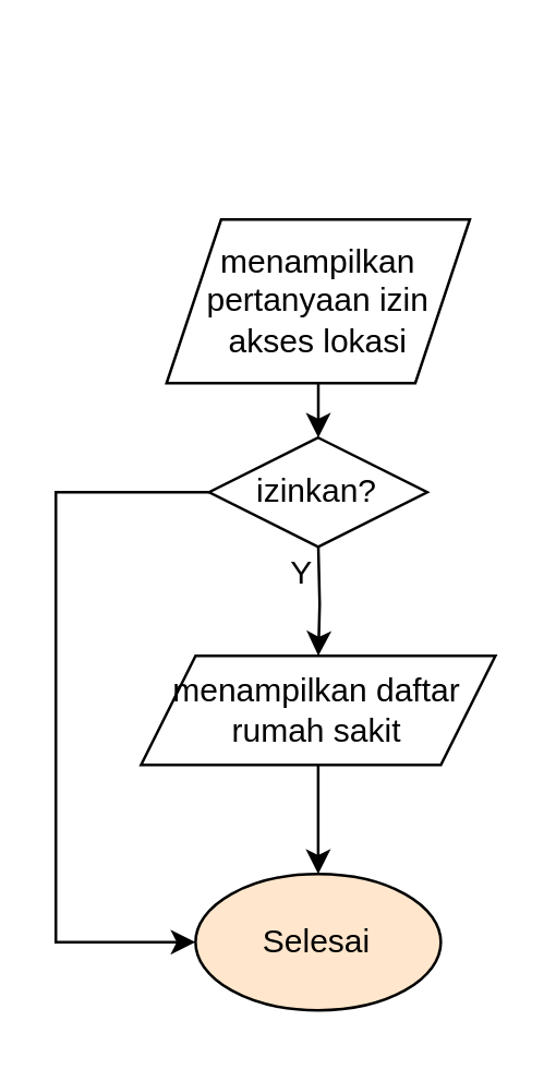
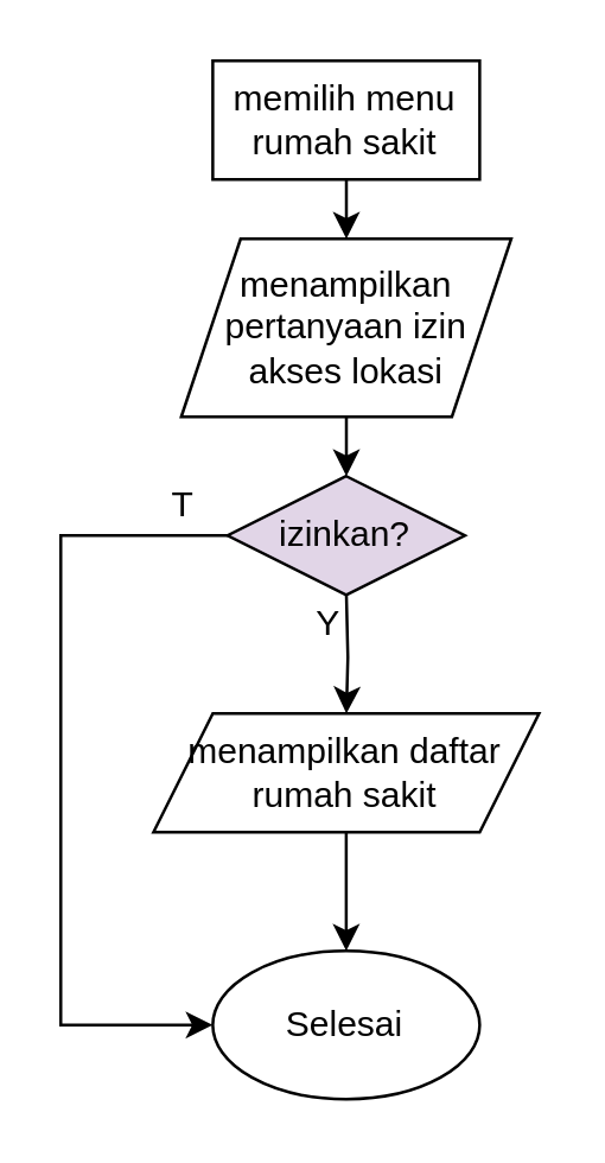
+ <mxCell id="3" value="memilih menu rumah sakit" style="rounded=0;whiteSpace=wrap;html=1;" vertex="1" parent="1"><mxGeometry x="71.25" y="20" width="90" height="40" as="geometry" /></mxCell>
+ <mxCell id="2" value="" style="edgeStyle=orthogonalEdgeStyle;rounded=0;orthogonalLoop=1;jettySize=auto;html=1;" edge="1" parent="1" source="3" target="5"><mxGeometry relative="1" as="geometry" /></mxCell>
+ <mxCell id="13" value="T" style="text;html=1;align=center;verticalAlign=middle;resizable=0;points=[];autosize=1;strokeColor=none;fillColor=none;" vertex="1" parent="1"><mxGeometry x="46.25" y="155" width="30" height="30" as="geometry" /></mxCell>
- <mxCell id="11" value="izinkan?" style="rhombus;whiteSpace=wrap;html=1;" vertex="1" parent="1"><mxGeometry x="76.25" y="160" width="80" height="40" as="geometry" /></mxCell>
+ <mxCell id="11" value="izinkan?" style="rhombus;whiteSpace=wrap;html=1;fillColor=#e1d5e7;" vertex="1" parent="1"><mxGeometry x="76.25" y="160" width="80" height="40" as="geometry" /></mxCell>
- <mxCell id="9" value="Selesai" style="ellipse;whiteSpace=wrap;html=1;fillColor=#ffe6cc;" vertex="1" parent="1"><mxGeometry x="71.25" y="320" width="90" height="50" as="geometry" /></mxCell>
+ <mxCell id="9" value="Selesai" style="ellipse;whiteSpace=wrap;html=1;" vertex="1" parent="1"><mxGeometry x="71.25" y="320" width="90" height="50" as="geometry" /></mxCell>
